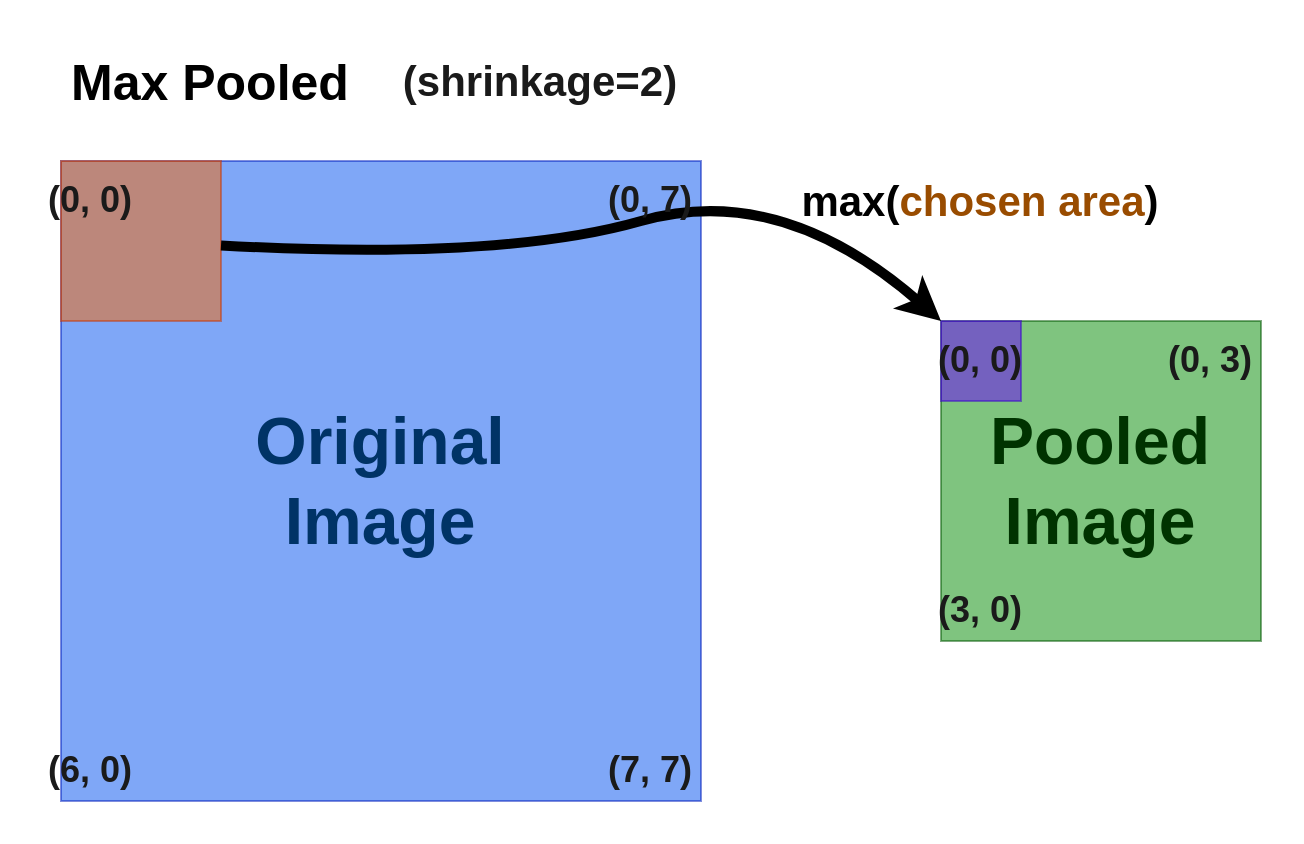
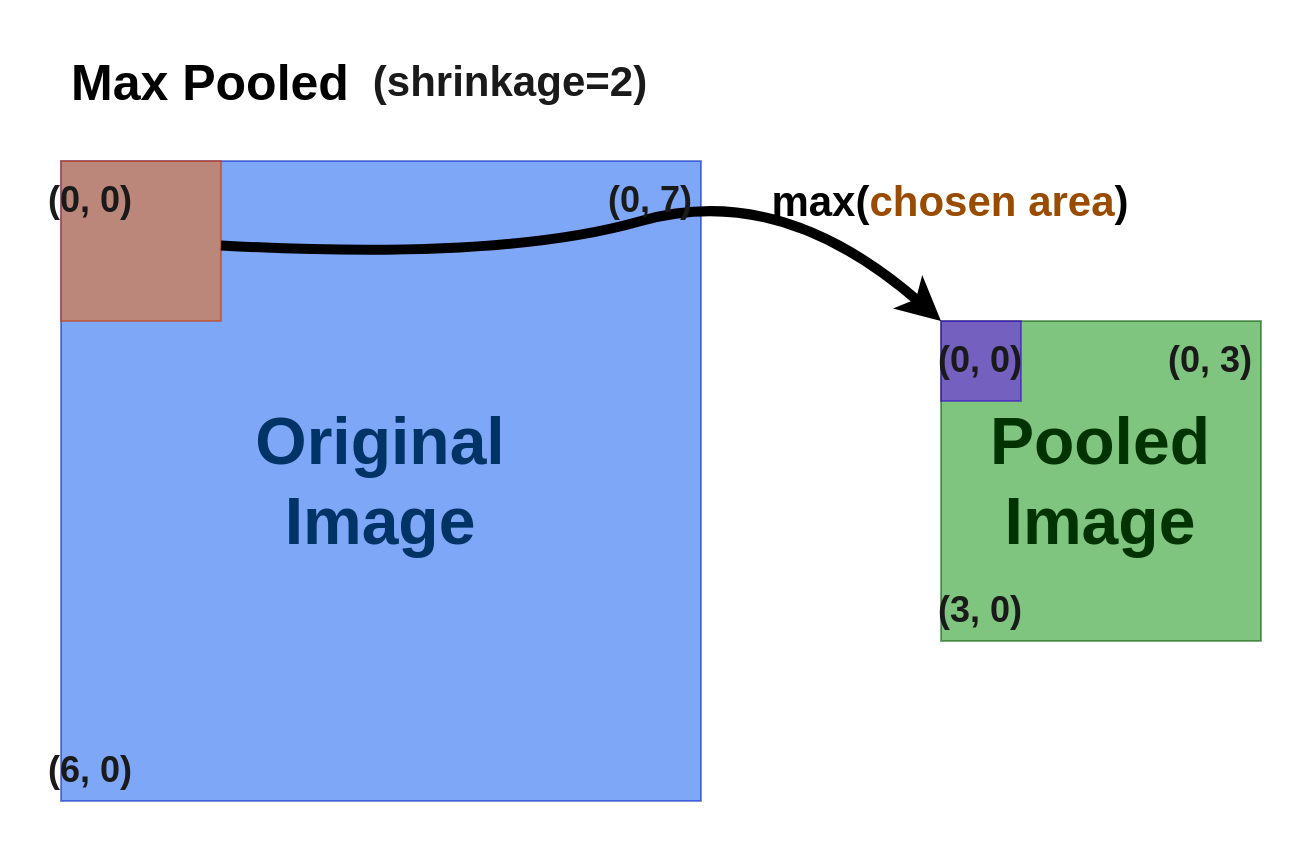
- <mxCell id="9" value="(shrinkage=2)" style="text;strokeColor=none;align=center;fillColor=none;html=1;verticalAlign=middle;whiteSpace=wrap;rounded=0;strokeWidth=2;fontSize=21;fontStyle=1;fontColor=#1A1A1A;" vertex="1" parent="1"><mxGeometry x="195" y="20" width="150" height="40" as="geometry" /></mxCell>
+ <mxCell id="9" value="(shrinkage=2)" style="text;strokeColor=none;align=center;fillColor=none;html=1;verticalAlign=middle;whiteSpace=wrap;rounded=0;strokeWidth=2;fontSize=21;fontStyle=1;fontColor=#1A1A1A;" vertex="1" parent="1"><mxGeometry x="180" y="20" width="150" height="40" as="geometry" /></mxCell>
- <mxCell id="8" value="max(&lt;font color=&quot;#994c00&quot;&gt;chosen area&lt;/font&gt;)" style="text;strokeColor=none;align=center;fillColor=none;html=1;verticalAlign=middle;whiteSpace=wrap;rounded=0;strokeWidth=2;fontSize=21;fontStyle=1" vertex="1" parent="1"><mxGeometry x="387" y="80" width="206" height="40" as="geometry" /></mxCell>
+ <mxCell id="8" value="max(&lt;font color=&quot;#994c00&quot;&gt;chosen area&lt;/font&gt;)" style="text;strokeColor=none;align=center;fillColor=none;html=1;verticalAlign=middle;whiteSpace=wrap;rounded=0;strokeWidth=2;fontSize=21;fontStyle=1" vertex="1" parent="1"><mxGeometry x="372" y="80" width="206" height="40" as="geometry" /></mxCell>
- <mxCell id="15" value="(7, 7)" style="text;strokeColor=none;align=center;fillColor=none;html=1;verticalAlign=middle;whiteSpace=wrap;rounded=0;strokeWidth=2;fontSize=18;fontStyle=1;fontColor=#1A1A1A;" vertex="1" parent="1"><mxGeometry x="300" y="370" width="50" height="30" as="geometry" /></mxCell>
